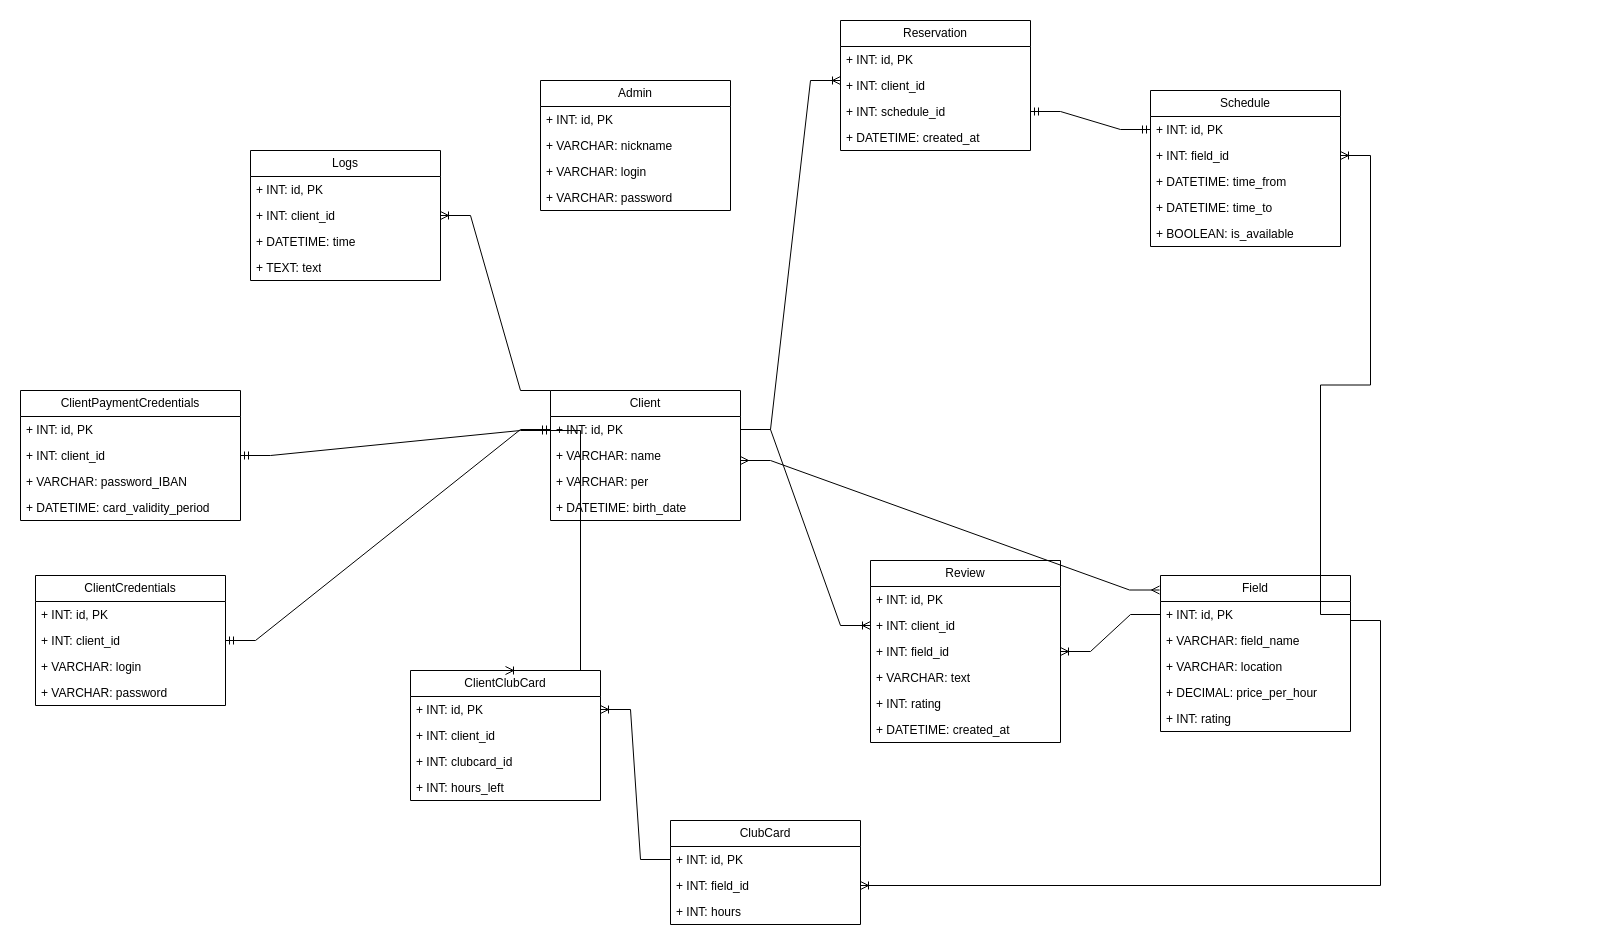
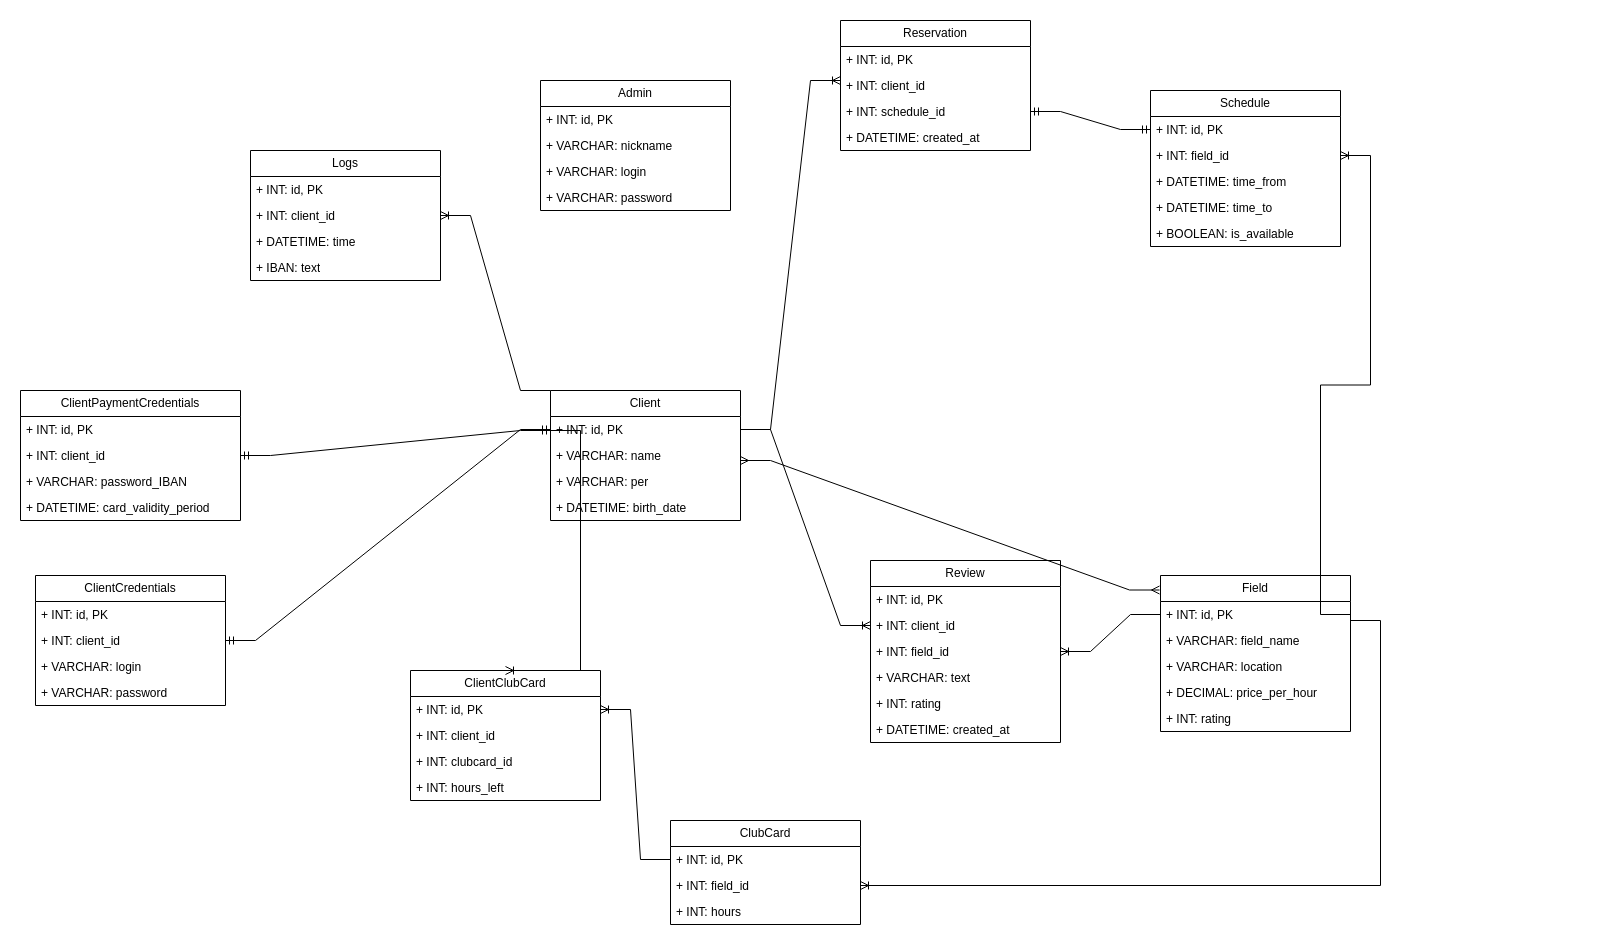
- <mxCell id="50" value="+ TEXT: text" style="text;strokeColor=none;fillColor=none;align=left;verticalAlign=top;spacingLeft=4;spacingRight=4;overflow=hidden;rotatable=0;points=[[0,0.5],[1,0.5]];portConstraint=eastwest;whiteSpace=wrap;html=1;" parent="46" vertex="1"><mxGeometry y="104" width="190" height="26" as="geometry" /></mxCell>
+ <mxCell id="50" value="+ IBAN: text" style="text;strokeColor=none;fillColor=none;align=left;verticalAlign=top;spacingLeft=4;spacingRight=4;overflow=hidden;rotatable=0;points=[[0,0.5],[1,0.5]];portConstraint=eastwest;whiteSpace=wrap;html=1;" parent="46" vertex="1"><mxGeometry y="104" width="190" height="26" as="geometry" /></mxCell>
